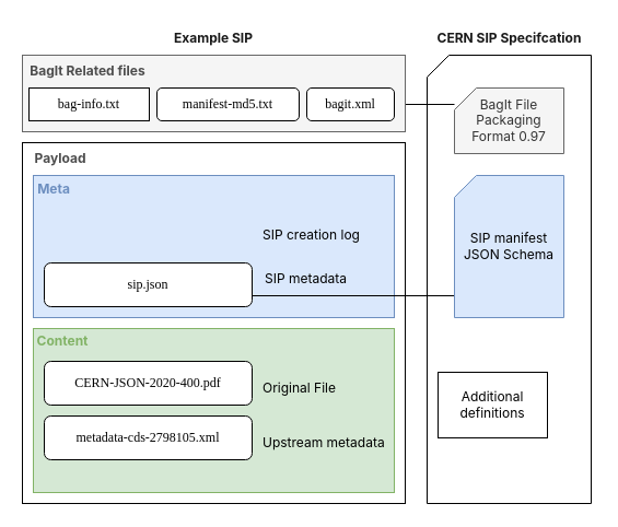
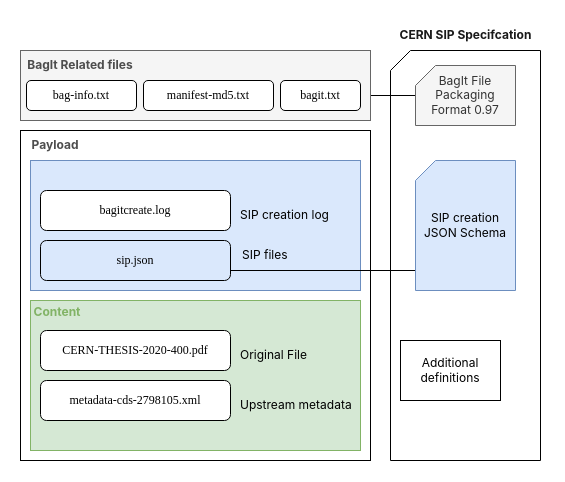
- <mxCell id="13" value="&lt;b&gt;Example SIP&lt;/b&gt;" style="text;html=1;strokeColor=none;fillColor=none;align=center;verticalAlign=middle;whiteSpace=wrap;rounded=0;fontFamily=Inter;fontColor=#1A1A1A;" parent="1" vertex="1"><mxGeometry x="20" y="20" width="350" height="30" as="geometry" /></mxCell>
- <mxCell id="24" value="&lt;font data-font-src=&quot;https://fonts.googleapis.com/css?family=Roboto+Mono&quot; face=&quot;Roboto Mono&quot;&gt;bag-info.txt&lt;/font&gt;" style="whiteSpace=wrap;html=1;rounded=0;" vertex="1" parent="1"><mxGeometry x="26" y="80" width="110" height="30" as="geometry" /></mxCell>
+ <mxCell id="24" value="&lt;font data-font-src=&quot;https://fonts.googleapis.com/css?family=Roboto+Mono&quot; face=&quot;Roboto Mono&quot;&gt;bag-info.txt&lt;/font&gt;" style="rounded=1;whiteSpace=wrap;html=1;" vertex="1" parent="1"><mxGeometry x="26" y="80" width="110" height="30" as="geometry" /></mxCell>
- <mxCell id="26" value="&lt;font data-font-src=&quot;https://fonts.googleapis.com/css?family=Roboto+Mono&quot; face=&quot;Roboto Mono&quot;&gt;bagit.xml&lt;br&gt;&lt;/font&gt;" style="rounded=1;whiteSpace=wrap;html=1;" vertex="1" parent="1"><mxGeometry x="280" y="80" width="80" height="30" as="geometry" /></mxCell>
+ <mxCell id="26" value="&lt;font data-font-src=&quot;https://fonts.googleapis.com/css?family=Roboto+Mono&quot; face=&quot;Roboto Mono&quot;&gt;bagit.txt&lt;br&gt;&lt;/font&gt;" style="rounded=1;whiteSpace=wrap;html=1;" vertex="1" parent="1"><mxGeometry x="280" y="80" width="80" height="30" as="geometry" /></mxCell>
- <mxCell id="4" value="&lt;font data-font-src=&quot;https://fonts.googleapis.com/css?family=Inter&quot; face=&quot;Inter&quot;&gt;BagIt File Packaging Format 0.97&lt;/font&gt;" style="shape=card;whiteSpace=wrap;html=1;size=20;fillColor=#f5f5f5;fontColor=#333333;strokeColor=#666666;" parent="1" vertex="1"><mxGeometry x="415" y="80" width="100" height="60" as="geometry" /></mxCell>
+ <mxCell id="4" value="&lt;font data-font-src=&quot;https://fonts.googleapis.com/css?family=Inter&quot; face=&quot;Inter&quot;&gt;BagIt File Packaging Format 0.97&lt;/font&gt;" style="shape=card;whiteSpace=wrap;html=1;size=20;fillColor=#f5f5f5;fontColor=#333333;strokeColor=#666666;" parent="1" vertex="1"><mxGeometry x="415" y="65" width="100" height="60" as="geometry" /></mxCell>
- <mxCell id="10" value="&lt;font data-font-src=&quot;https://fonts.googleapis.com/css?family=Inter&quot; face=&quot;Inter&quot; color=&quot;#6c8ebf&quot;&gt;&lt;b&gt;Meta&lt;/b&gt;&lt;/font&gt;" style="text;html=1;strokeColor=none;fillColor=none;align=center;verticalAlign=middle;whiteSpace=wrap;rounded=0;" parent="1" vertex="1"><mxGeometry x="34" y="163" width="30" height="20" as="geometry" /></mxCell>
+ <mxCell id="21" value="&lt;font data-font-src=&quot;https://fonts.googleapis.com/css?family=Roboto+Mono&quot; face=&quot;Roboto Mono&quot;&gt;bagitcreate.log&lt;/font&gt;" style="rounded=1;whiteSpace=wrap;html=1;" vertex="1" parent="1"><mxGeometry x="40" y="190" width="190" height="40" as="geometry" /></mxCell>
- <mxCell id="28" value="&lt;font data-font-src=&quot;https://fonts.googleapis.com/css?family=Inter&quot; face=&quot;Inter&quot;&gt;SIP manifest JSON Schema&lt;/font&gt;" style="shape=card;whiteSpace=wrap;html=1;size=20;fillColor=#dae8fc;strokeColor=#6c8ebf;" parent="1" vertex="1"><mxGeometry x="415" y="160" width="100" height="130" as="geometry" /></mxCell>
+ <mxCell id="28" value="&lt;font data-font-src=&quot;https://fonts.googleapis.com/css?family=Inter&quot; face=&quot;Inter&quot;&gt;SIP creation JSON Schema&lt;/font&gt;" style="shape=card;whiteSpace=wrap;html=1;size=20;fillColor=#dae8fc;strokeColor=#6c8ebf;" parent="1" vertex="1"><mxGeometry x="415" y="160" width="100" height="130" as="geometry" /></mxCell>
- <mxCell id="23" value="SIP metadata" style="text;html=1;strokeColor=none;fillColor=none;align=left;verticalAlign=middle;whiteSpace=wrap;rounded=0;fontFamily=Inter;fontSource=https%3A%2F%2Ffonts.googleapis.com%2Fcss%3Ffamily%3DInter;" vertex="1" parent="1"><mxGeometry x="240" y="240" width="130" height="30" as="geometry" /></mxCell>
+ <mxCell id="23" value="SIP files" style="text;html=1;strokeColor=none;fillColor=none;align=left;verticalAlign=middle;whiteSpace=wrap;rounded=0;fontFamily=Inter;fontSource=https%3A%2F%2Ffonts.googleapis.com%2Fcss%3Ffamily%3DInter;" vertex="1" parent="1"><mxGeometry x="240" y="240" width="130" height="30" as="geometry" /></mxCell>
- <mxCell id="20" value="&lt;font data-font-src=&quot;https://fonts.googleapis.com/css?family=Roboto+Mono&quot; face=&quot;Roboto Mono&quot;&gt;sip.json&lt;/font&gt;" style="rounded=1;whiteSpace=wrap;html=1;" vertex="1" parent="1"><mxGeometry x="40" y="240" width="190" height="40" as="geometry" /></mxCell>
+ <mxCell id="20" value="&lt;font data-font-src=&quot;https://fonts.googleapis.com/css?family=Roboto+Mono&quot; face=&quot;Roboto Mono&quot;&gt;sip.json&lt;/font&gt;" style="rounded=1;whiteSpace=wrap;html=1;fillColor=#dae8fc;" vertex="1" parent="1"><mxGeometry x="40" y="240" width="190" height="40" as="geometry" /></mxCell>
- <mxCell id="15" value="&lt;font face=&quot;Roboto Mono&quot; data-font-src=&quot;https://fonts.googleapis.com/css?family=Roboto+Mono&quot;&gt;CERN-JSON-2020-400.pdf&lt;/font&gt;" style="rounded=1;whiteSpace=wrap;html=1;" vertex="1" parent="1"><mxGeometry x="40" y="330" width="190" height="40" as="geometry" /></mxCell>
+ <mxCell id="15" value="&lt;font face=&quot;Roboto Mono&quot; data-font-src=&quot;https://fonts.googleapis.com/css?family=Roboto+Mono&quot;&gt;CERN-THESIS-2020-400.pdf&lt;/font&gt;" style="rounded=1;whiteSpace=wrap;html=1;" vertex="1" parent="1"><mxGeometry x="40" y="330" width="190" height="40" as="geometry" /></mxCell>
